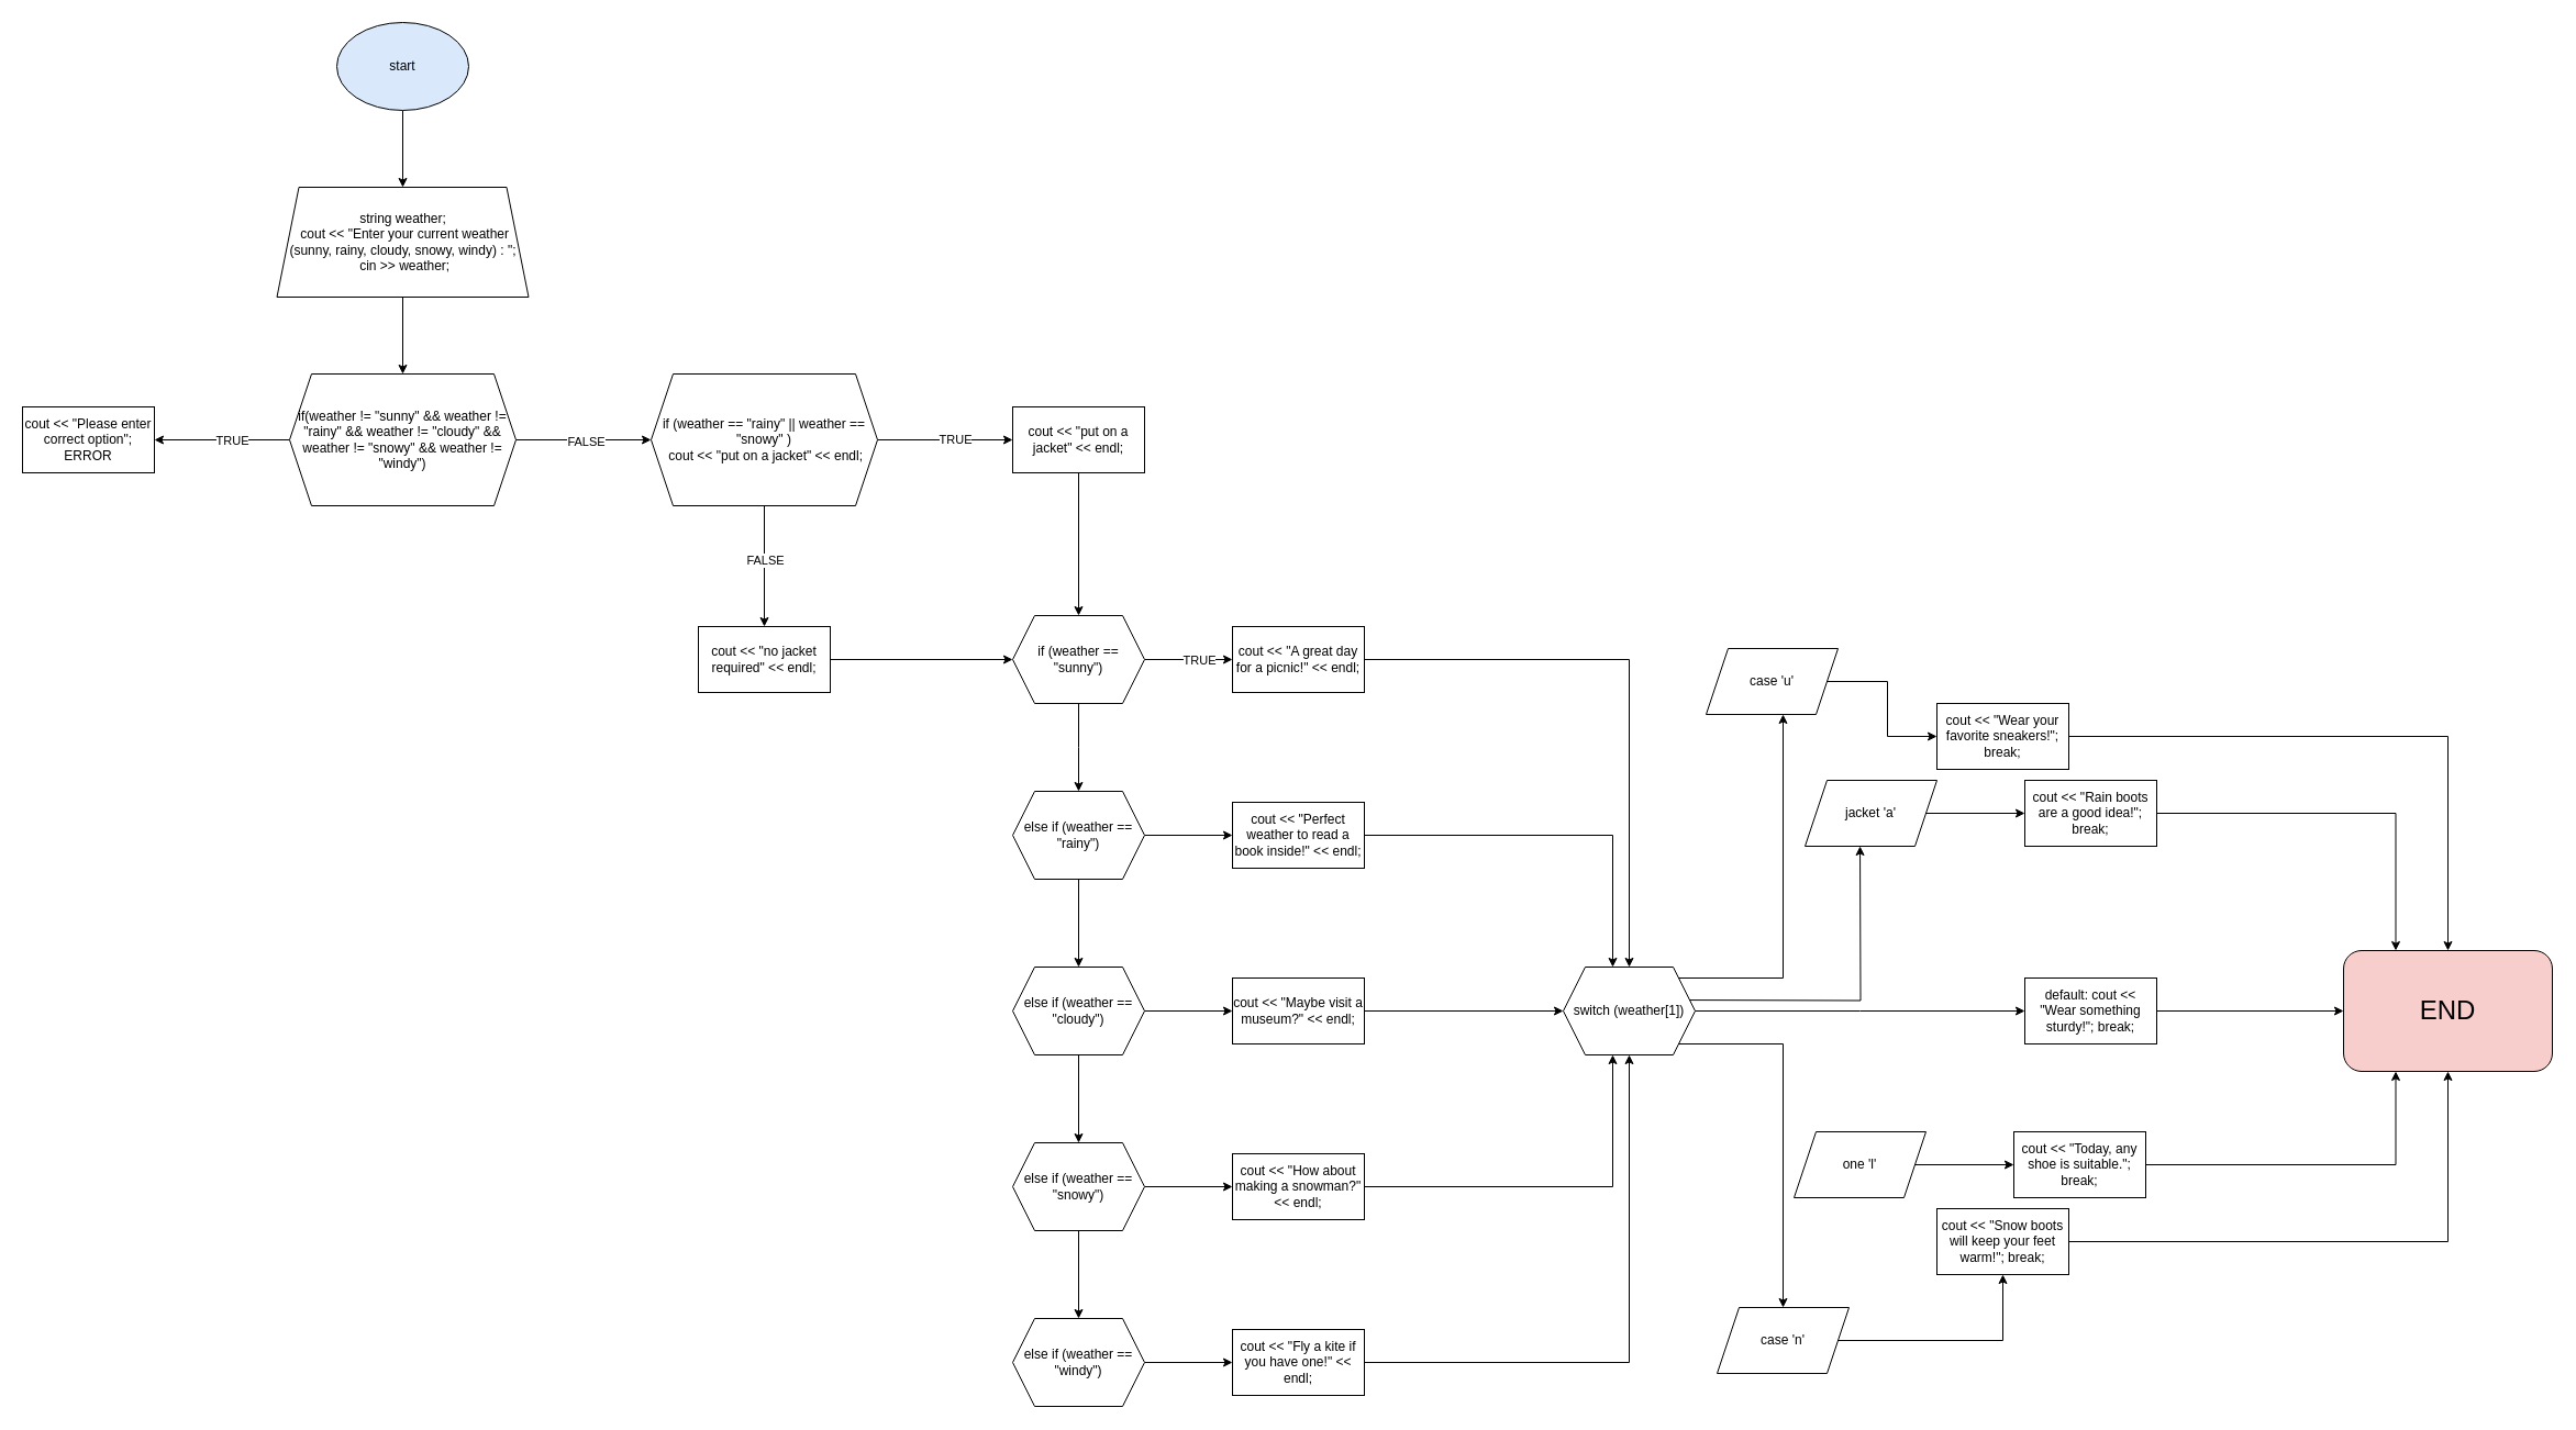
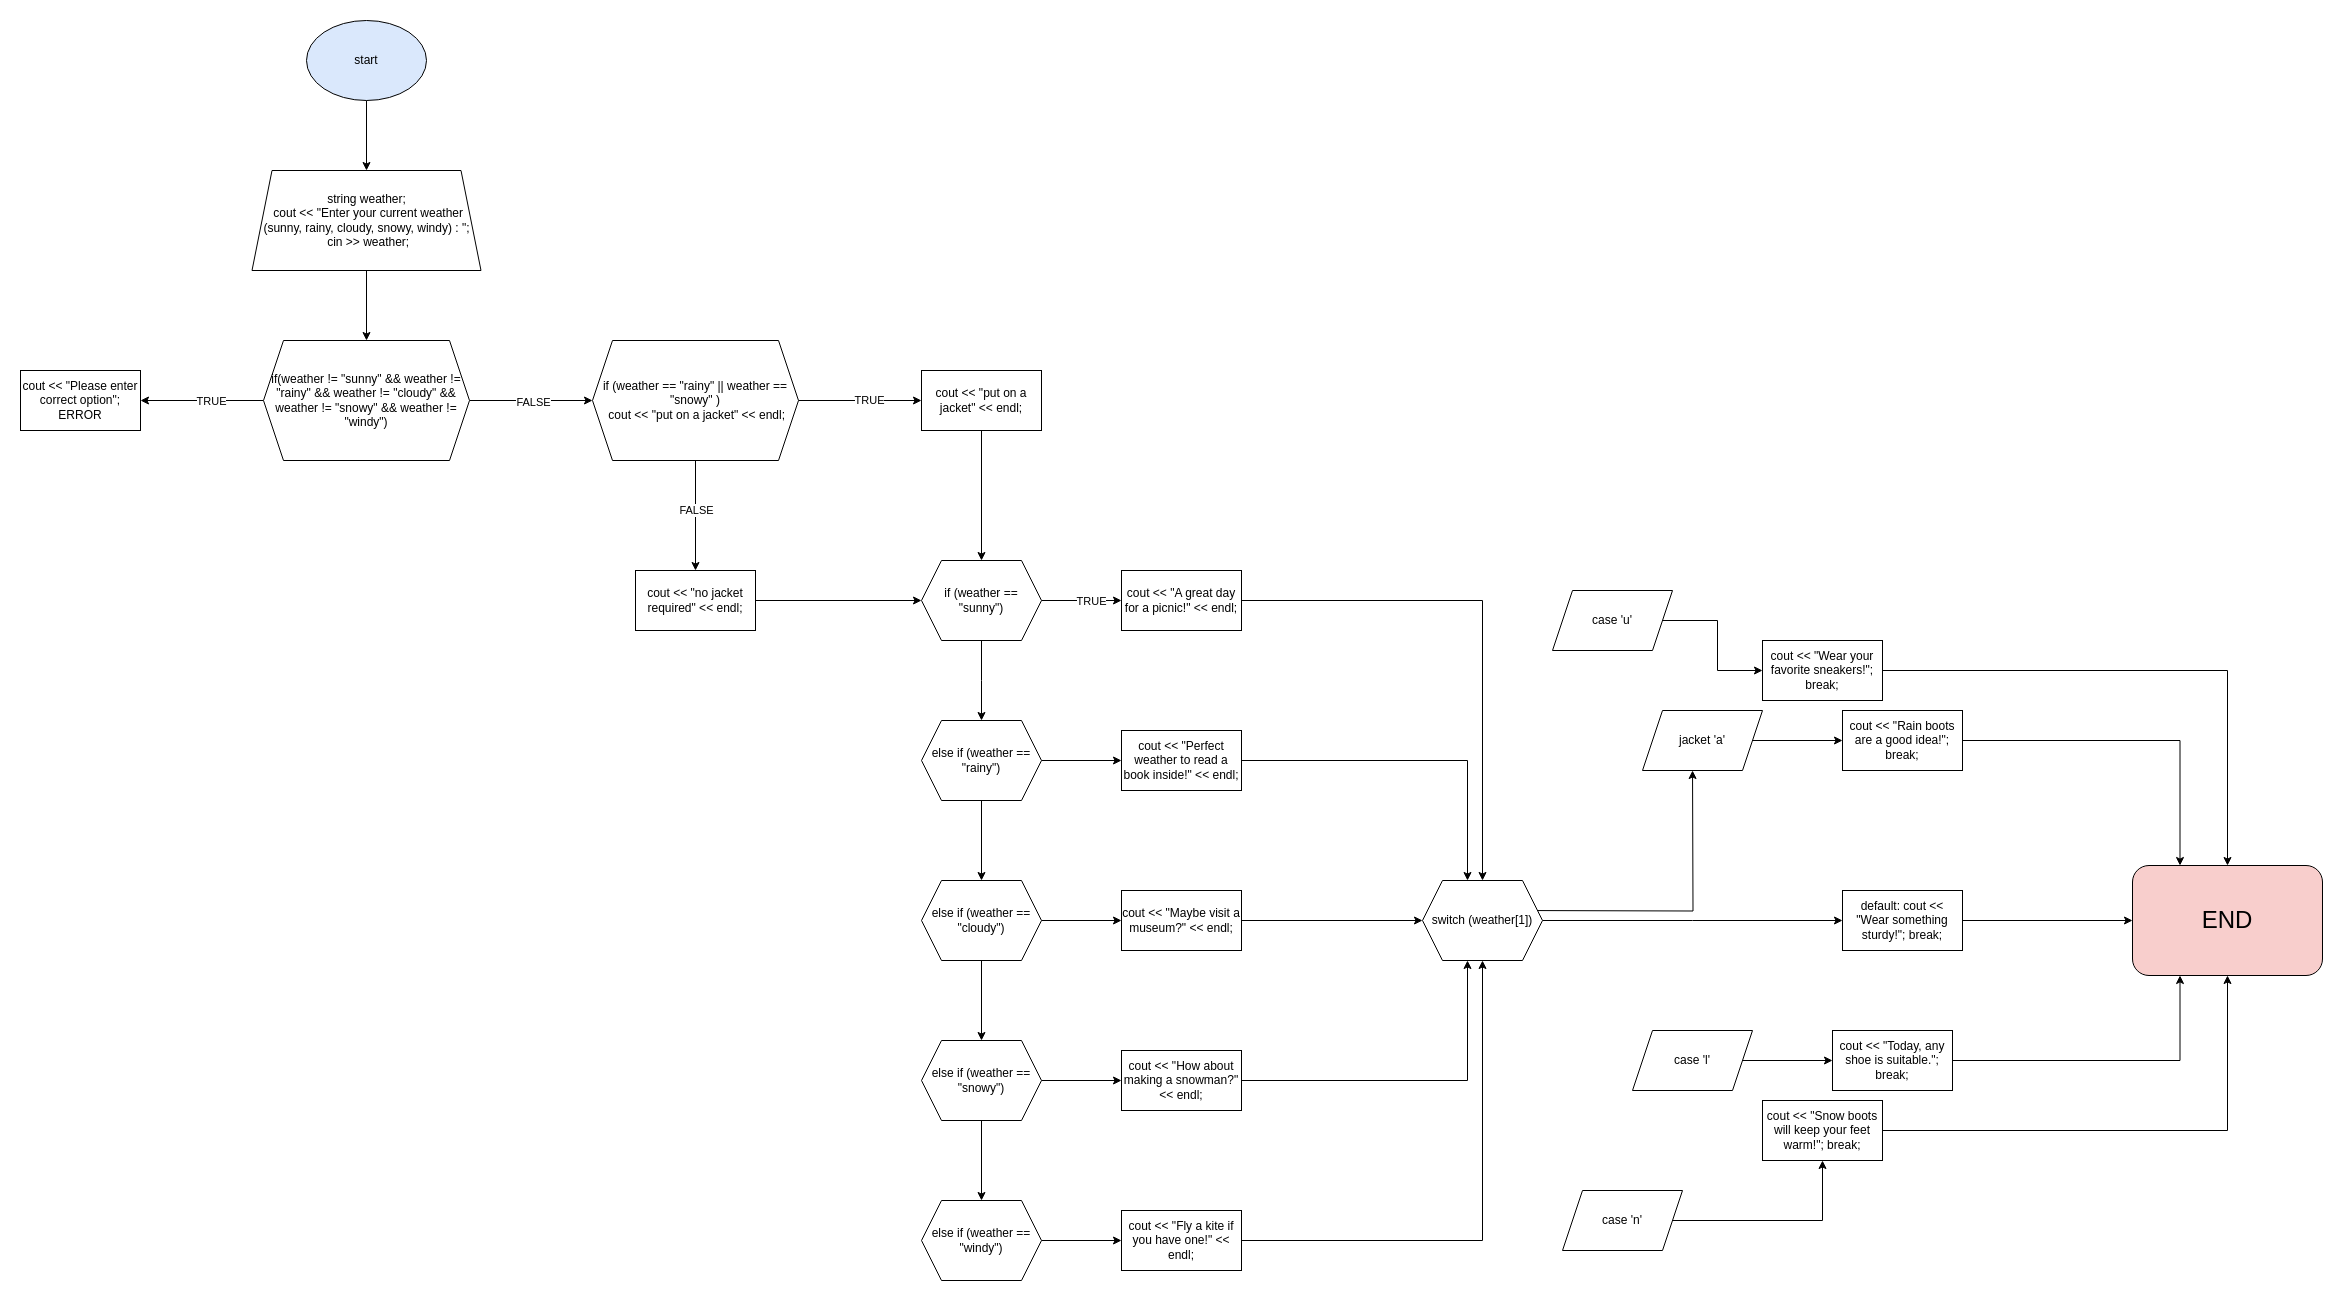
- <mxCell id="46" value="" style="edgeStyle=orthogonalEdgeStyle;rounded=0;orthogonalLoop=1;jettySize=auto;html=1;" edge="1" parent="1" source="50" target="52"><mxGeometry relative="1" as="geometry"><Array as="points"><mxPoint x="1622" y="890" /></Array></mxGeometry></mxCell>
- <mxCell id="48" value="" style="edgeStyle=orthogonalEdgeStyle;rounded=0;orthogonalLoop=1;jettySize=auto;html=1;" edge="1" parent="1" source="50" target="56"><mxGeometry relative="1" as="geometry"><Array as="points"><mxPoint x="1622" y="950" /></Array></mxGeometry></mxCell>
- <mxCell id="58" value="one 'l'" style="shape=parallelogram;perimeter=parallelogramPerimeter;whiteSpace=wrap;html=1;fixedSize=1;" vertex="1" parent="1"><mxGeometry x="1632" y="1030" width="120" height="60" as="geometry" /></mxCell>
+ <mxCell id="58" value="case 'l'" style="shape=parallelogram;perimeter=parallelogramPerimeter;whiteSpace=wrap;html=1;fixedSize=1;" vertex="1" parent="1"><mxGeometry x="1632" y="1030" width="120" height="60" as="geometry" /></mxCell>
